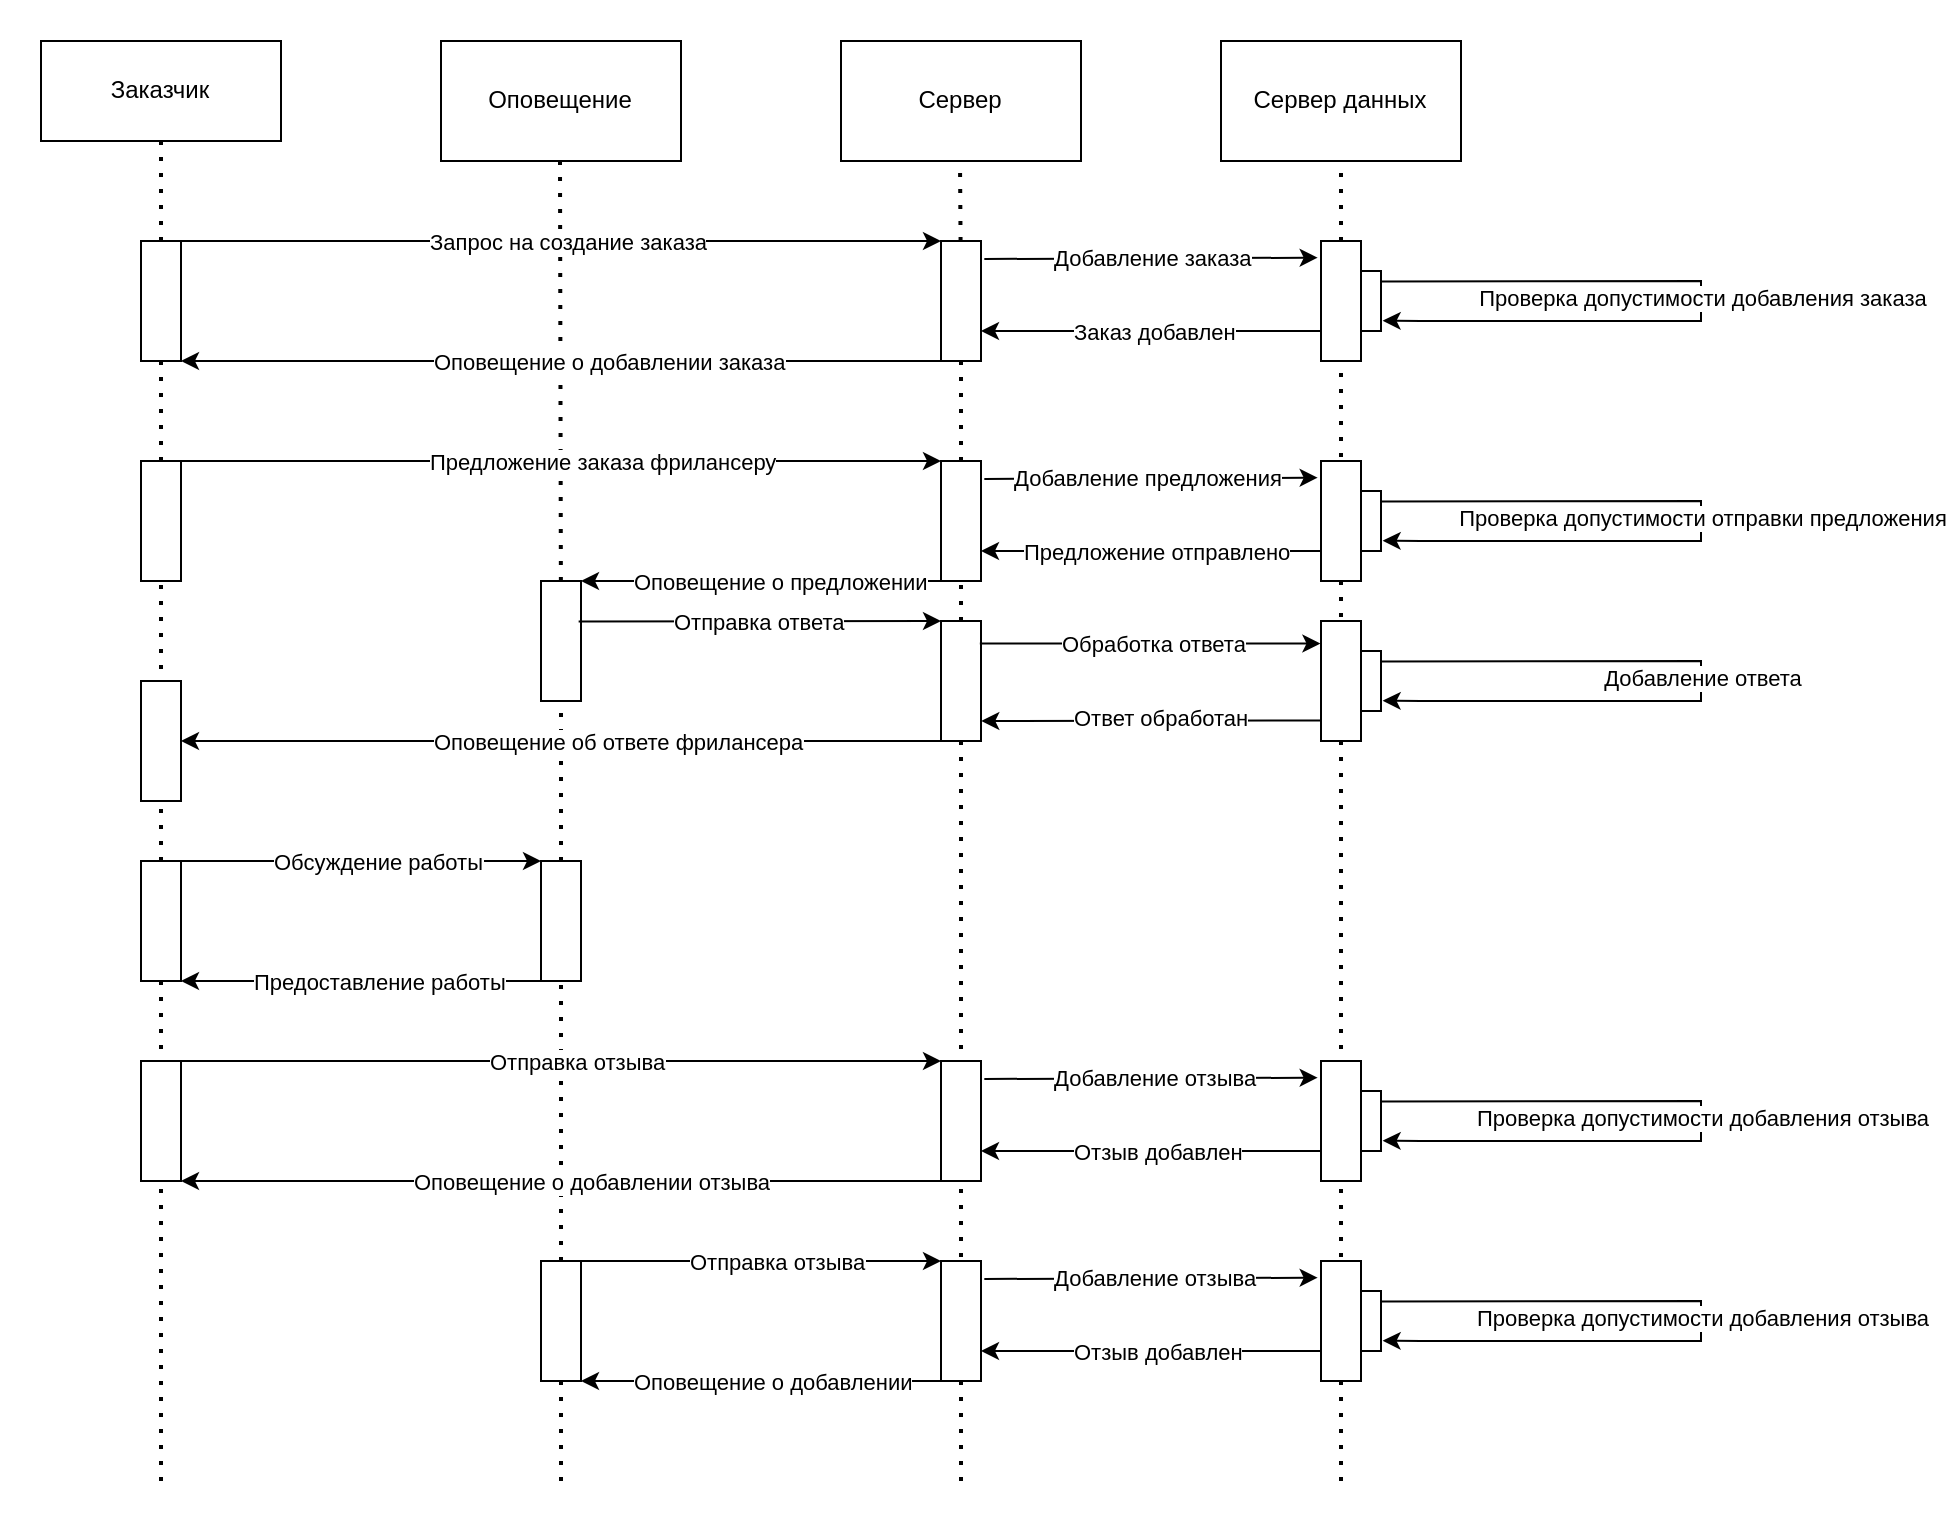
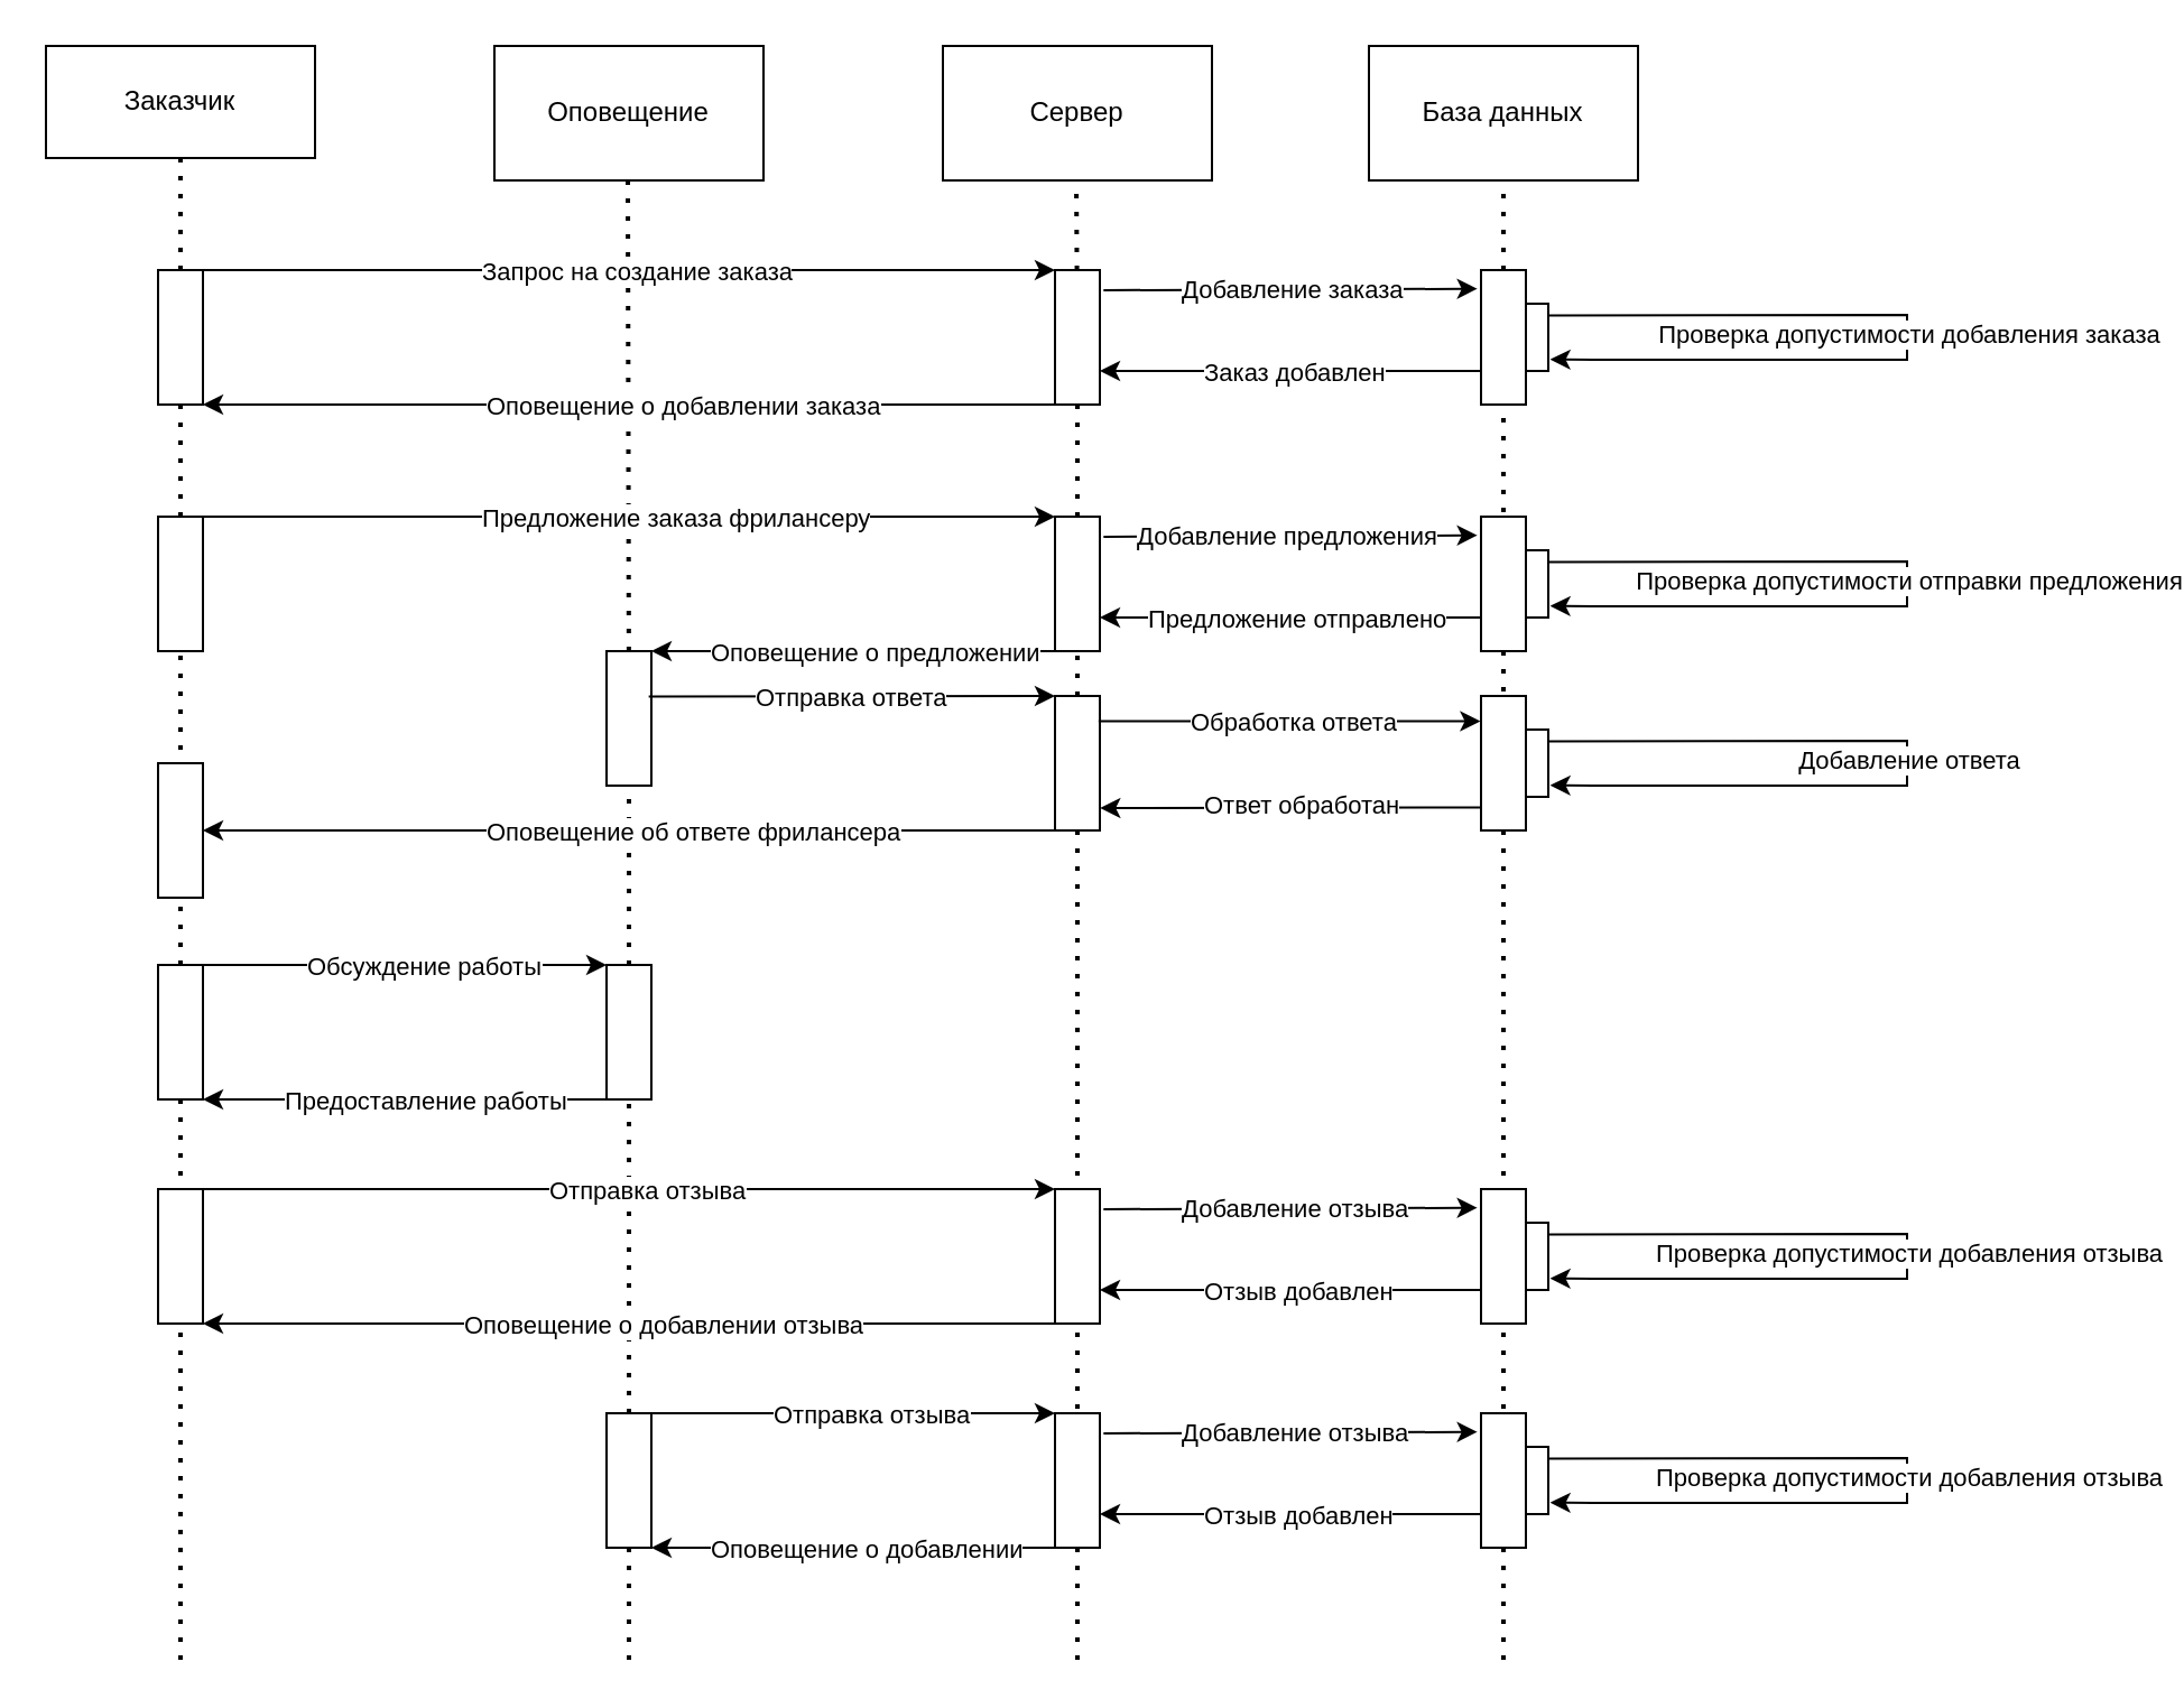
- <mxCell id="5" value="Сервер данных" style="rounded=0;whiteSpace=wrap;html=1;" vertex="1" parent="1"><mxGeometry x="610" y="20" width="120" height="60" as="geometry" /></mxCell>
+ <mxCell id="5" value="База данных" style="rounded=0;whiteSpace=wrap;html=1;" vertex="1" parent="1"><mxGeometry x="610" y="20" width="120" height="60" as="geometry" /></mxCell>
